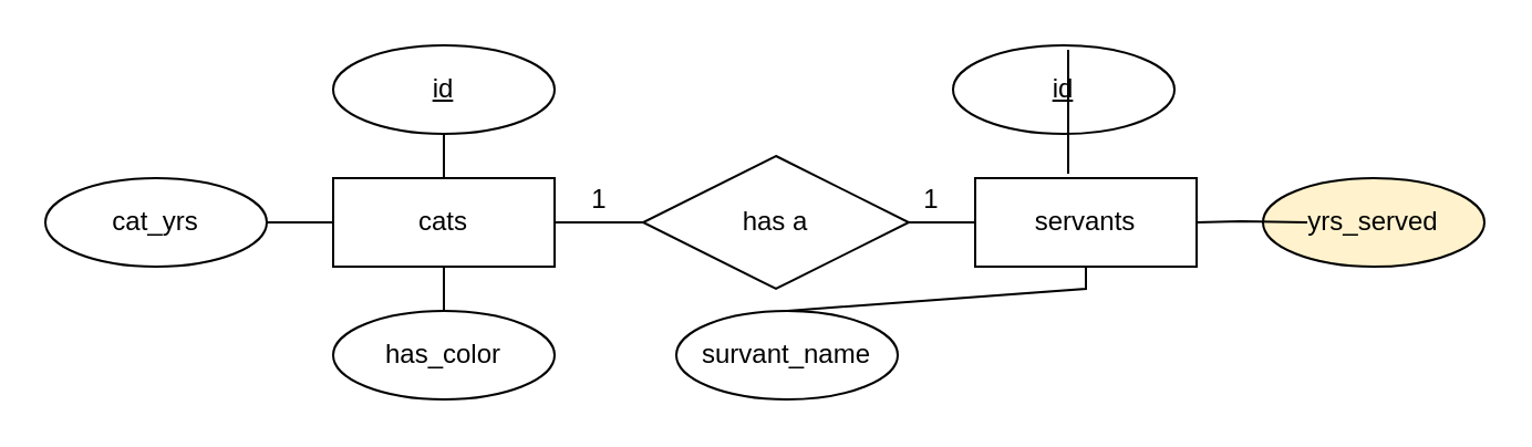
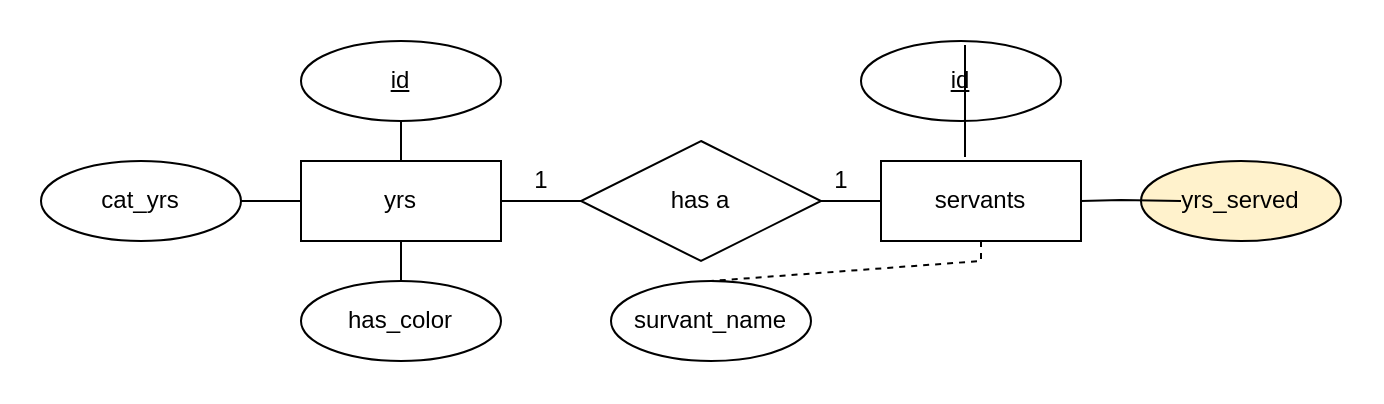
- <mxCell id="3" value="cats" style="whiteSpace=wrap;html=1;align=center;" vertex="1" parent="1"><mxGeometry x="150" y="80" width="100" height="40" as="geometry" /></mxCell>
+ <mxCell id="3" value="yrs" style="whiteSpace=wrap;html=1;align=center;" vertex="1" parent="1"><mxGeometry x="150" y="80" width="100" height="40" as="geometry" /></mxCell>
- <mxCell id="13" value="" style="endArrow=none;html=1;rounded=0;entryX=0.5;entryY=0;entryDx=0;entryDy=0;exitX=0.5;exitY=1;exitDx=0;exitDy=0;" edge="1" parent="1" source="8" target="11"><mxGeometry relative="1" as="geometry"><mxPoint x="479" y="120" as="sourcePoint" /><mxPoint x="600" y="150" as="targetPoint" /><Array as="points"><mxPoint x="490" y="130" /></Array></mxGeometry></mxCell>
+ <mxCell id="13" value="" style="endArrow=none;html=1;rounded=0;entryX=0.5;entryY=0;entryDx=0;entryDy=0;exitX=0.5;exitY=1;exitDx=0;exitDy=0;dashed=1;" edge="1" parent="1" source="8" target="11"><mxGeometry relative="1" as="geometry"><mxPoint x="479" y="120" as="sourcePoint" /><mxPoint x="600" y="150" as="targetPoint" /><Array as="points"><mxPoint x="490" y="130" /></Array></mxGeometry></mxCell>
